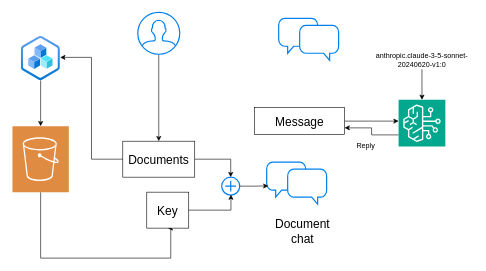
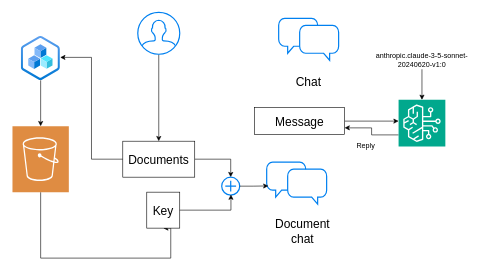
+ <mxCell id="15" value="&lt;font style=&quot;font-size: 20px;&quot;&gt;Chat&lt;/font&gt;" style="text;html=1;align=center;verticalAlign=middle;whiteSpace=wrap;rounded=0;" vertex="1" parent="1"><mxGeometry x="484" y="120" width="60" height="30" as="geometry" /></mxCell>
- <mxCell id="12" value="&lt;font style=&quot;font-size: 20px;&quot;&gt;Key&lt;/font&gt;" style="rounded=0;whiteSpace=wrap;html=1;" vertex="1" parent="1"><mxGeometry x="244" y="320" width="70" height="60" as="geometry" /></mxCell>
+ <mxCell id="12" value="&lt;font style=&quot;font-size: 20px;&quot;&gt;Key&lt;/font&gt;" style="rounded=0;whiteSpace=wrap;html=1;" vertex="1" parent="1"><mxGeometry x="244" y="320" width="55" height="60" as="geometry" /></mxCell>
